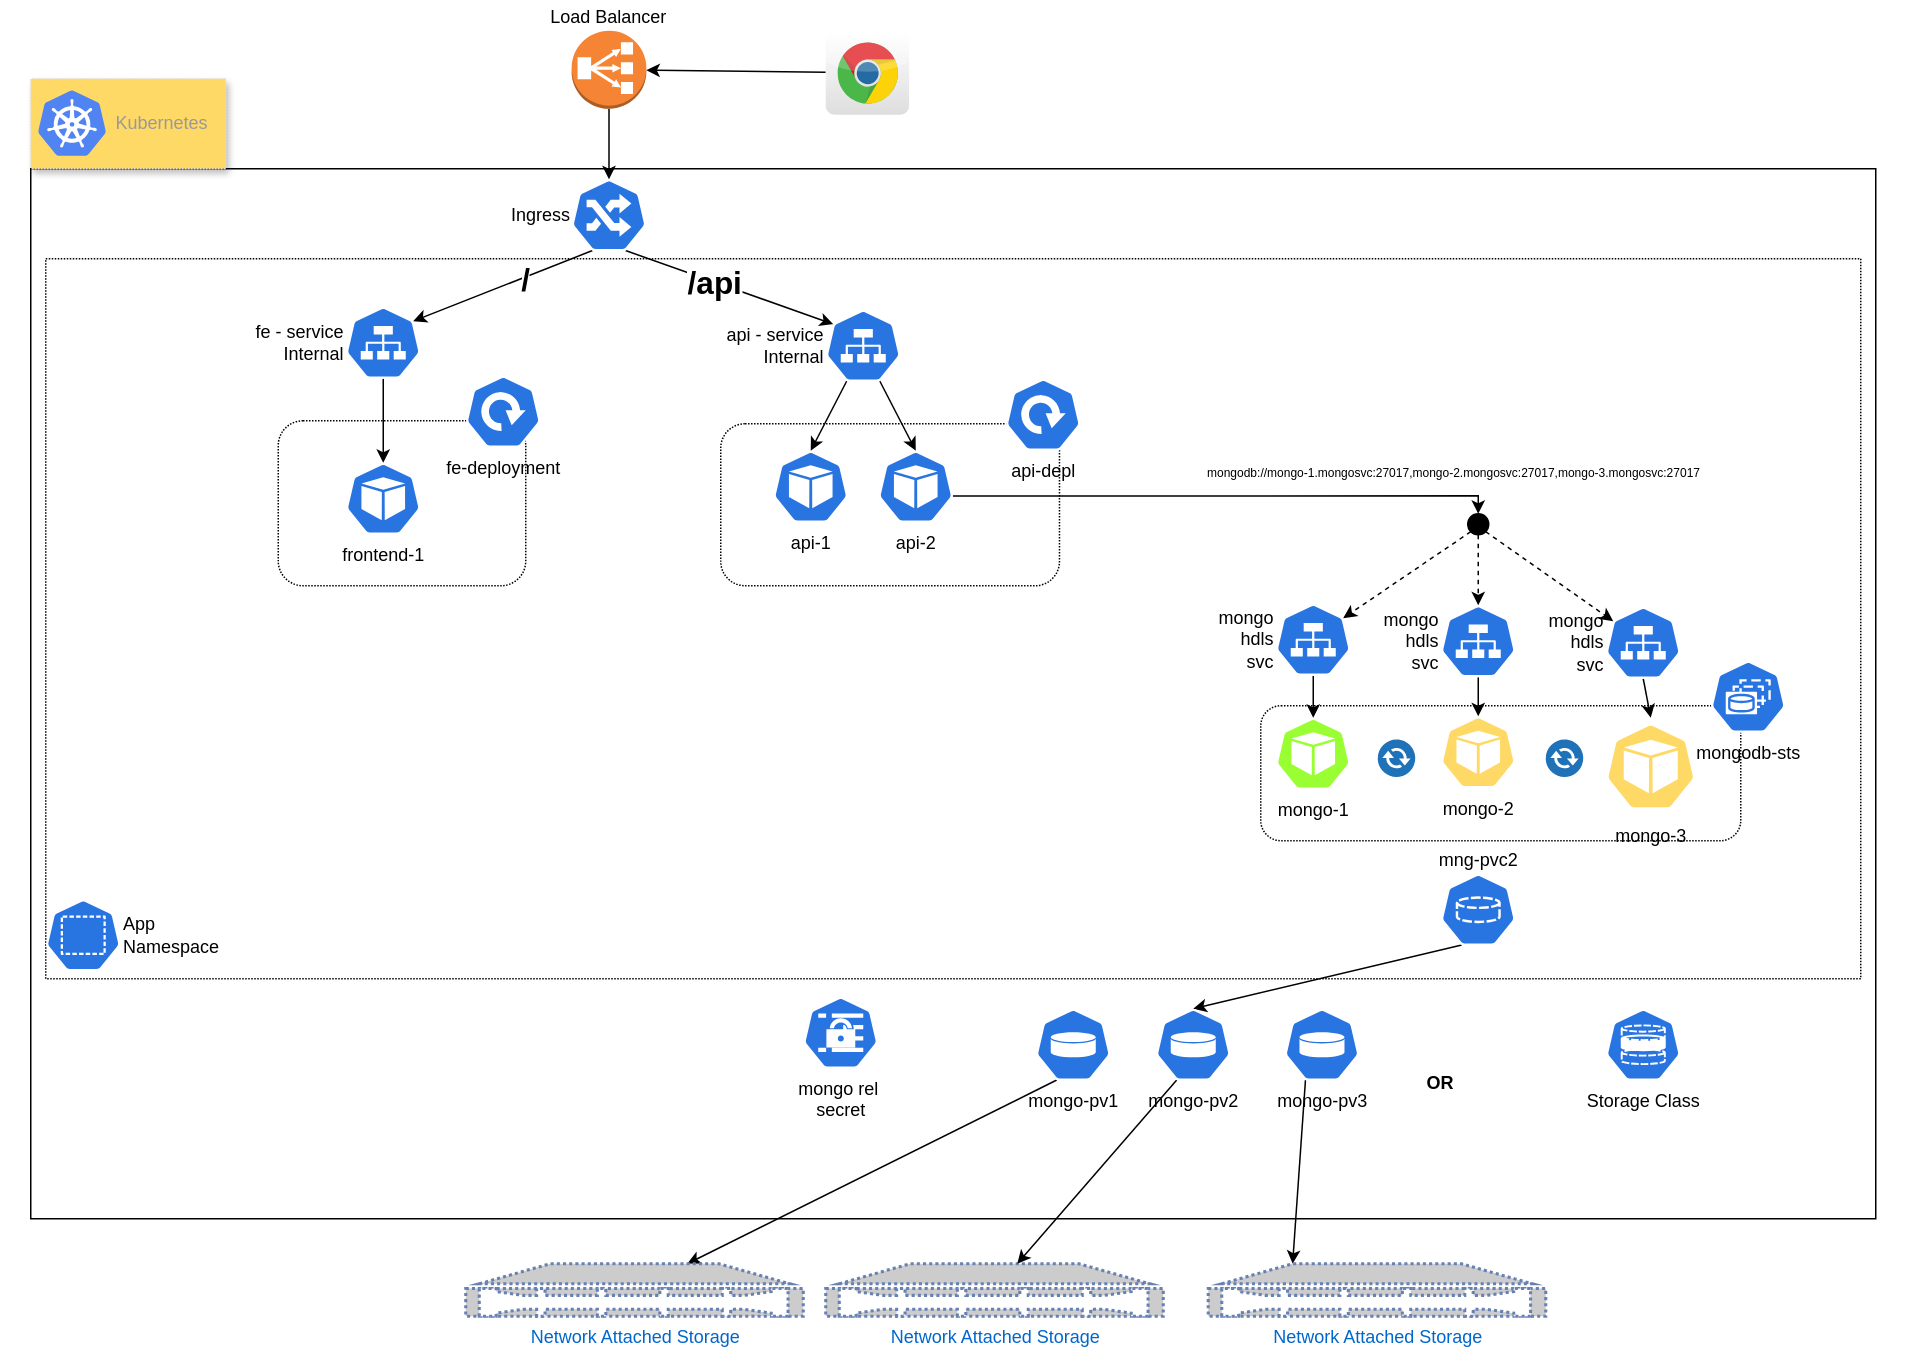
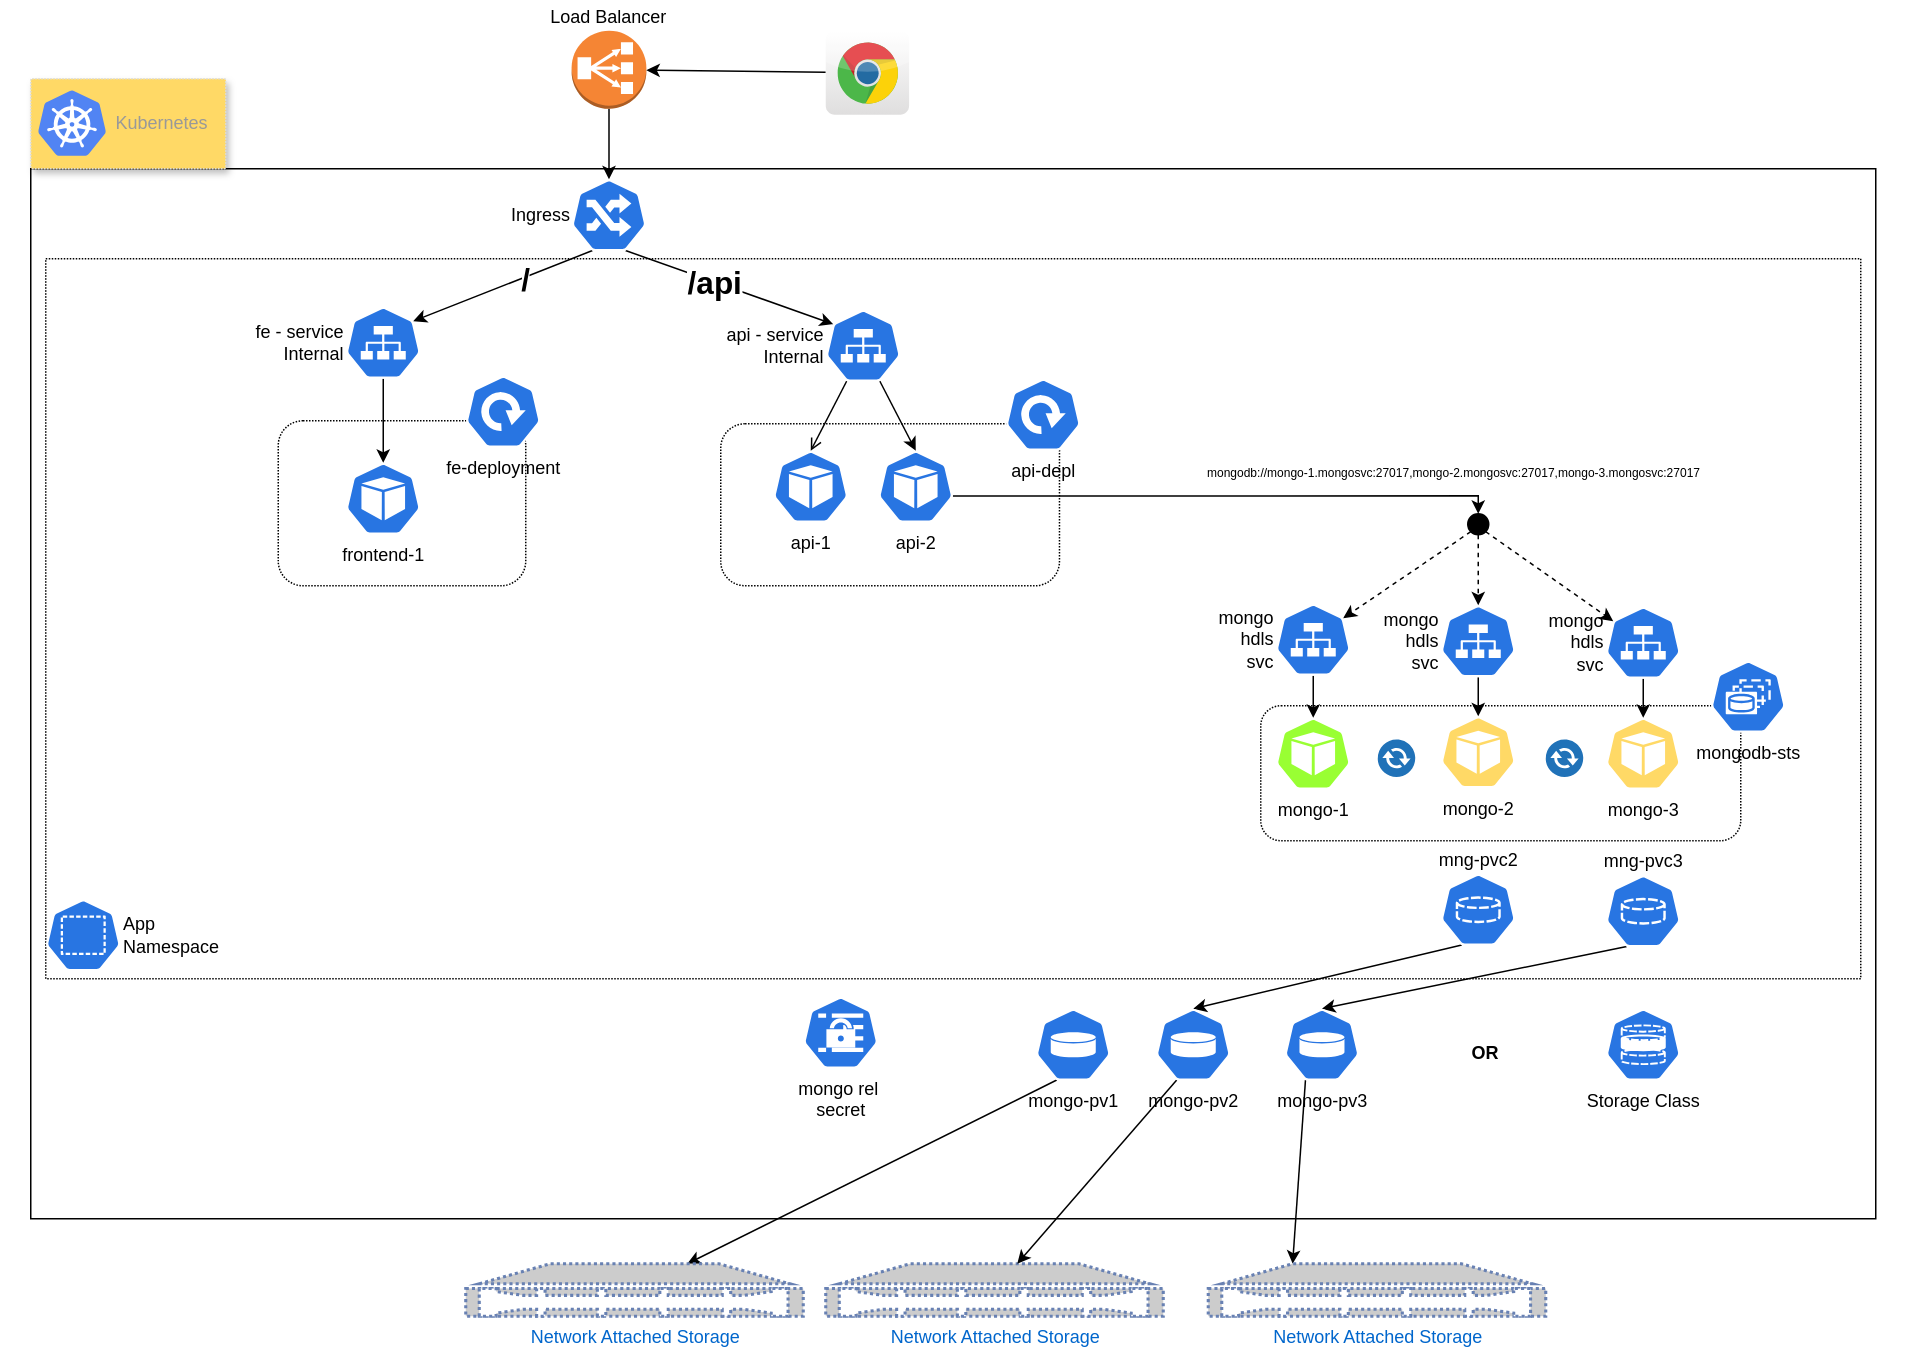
- <mxCell id="18" style="rounded=0;orthogonalLoop=1;jettySize=auto;html=1;exitX=0.28;exitY=0.99;exitDx=0;exitDy=0;exitPerimeter=0;entryX=0.5;entryY=0;entryDx=0;entryDy=0;entryPerimeter=0;" parent="1" source="20" target="13" edge="1"><mxGeometry relative="1" as="geometry" /></mxCell>
+ <mxCell id="18" style="rounded=0;orthogonalLoop=1;jettySize=auto;html=1;exitX=0.28;exitY=0.99;exitDx=0;exitDy=0;exitPerimeter=0;entryX=0.5;entryY=0;entryDx=0;entryDy=0;entryPerimeter=0;endArrow=open;" parent="1" source="20" target="13" edge="1"><mxGeometry relative="1" as="geometry" /></mxCell>
- <mxCell id="33" value="mongo-3" style="html=1;dashed=0;whitespace=wrap;strokeColor=#ffffff;points=[[0.005,0.63,0],[0.1,0.2,0],[0.9,0.2,0],[0.5,0,0],[0.995,0.63,0],[0.72,0.99,0],[0.5,1,0],[0.28,0.99,0]];shape=mxgraph.kubernetes.icon;prIcon=pod;dashPattern=1 1;labelPosition=center;verticalLabelPosition=bottom;align=center;verticalAlign=top;fillColor=#FFD966;" parent="1" vertex="1"><mxGeometry x="1070" y="478" width="60" height="65" as="geometry" /></mxCell>
+ <mxCell id="33" value="mongo-3" style="html=1;dashed=0;whitespace=wrap;strokeColor=#ffffff;points=[[0.005,0.63,0],[0.1,0.2,0],[0.9,0.2,0],[0.5,0,0],[0.995,0.63,0],[0.72,0.99,0],[0.5,1,0],[0.28,0.99,0]];shape=mxgraph.kubernetes.icon;prIcon=pod;dashPattern=1 1;labelPosition=center;verticalLabelPosition=bottom;align=center;verticalAlign=top;fillColor=#FFD966;" parent="1" vertex="1"><mxGeometry x="1070" y="478" width="50" height="48" as="geometry" /></mxCell>
+ <mxCell id="38" value="mng-pvc3" style="html=1;dashed=0;whitespace=wrap;fillColor=#2875E2;strokeColor=#ffffff;points=[[0.005,0.63,0],[0.1,0.2,0],[0.9,0.2,0],[0.5,0,0],[0.995,0.63,0],[0.72,0.99,0],[0.5,1,0],[0.28,0.99,0]];shape=mxgraph.kubernetes.icon;prIcon=pvc;dashPattern=1 1;labelPosition=center;verticalLabelPosition=top;align=center;verticalAlign=bottom;" parent="1" vertex="1"><mxGeometry x="1070" y="583" width="50" height="48" as="geometry" /></mxCell>
+ <mxCell id="37" style="edgeStyle=none;rounded=0;orthogonalLoop=1;jettySize=auto;html=1;exitX=0.28;exitY=0.99;exitDx=0;exitDy=0;exitPerimeter=0;entryX=0.5;entryY=0;entryDx=0;entryDy=0;entryPerimeter=0;" parent="1" source="38" target="42" edge="1"><mxGeometry relative="1" as="geometry" /></mxCell>
- <mxCell id="43" value="&lt;b&gt;OR&lt;/b&gt;" style="text;html=1;strokeColor=none;fillColor=none;align=center;verticalAlign=middle;whiteSpace=wrap;rounded=0;dashed=1;dashPattern=1 1;" parent="1" vertex="1"><mxGeometry x="940" y="712" width="40" height="20" as="geometry" /></mxCell>
+ <mxCell id="43" value="&lt;b&gt;OR&lt;/b&gt;" style="text;html=1;strokeColor=none;fillColor=none;align=center;verticalAlign=middle;whiteSpace=wrap;rounded=0;dashed=1;dashPattern=1 1;" parent="1" vertex="1"><mxGeometry x="970" y="692" width="40" height="20" as="geometry" /></mxCell>
